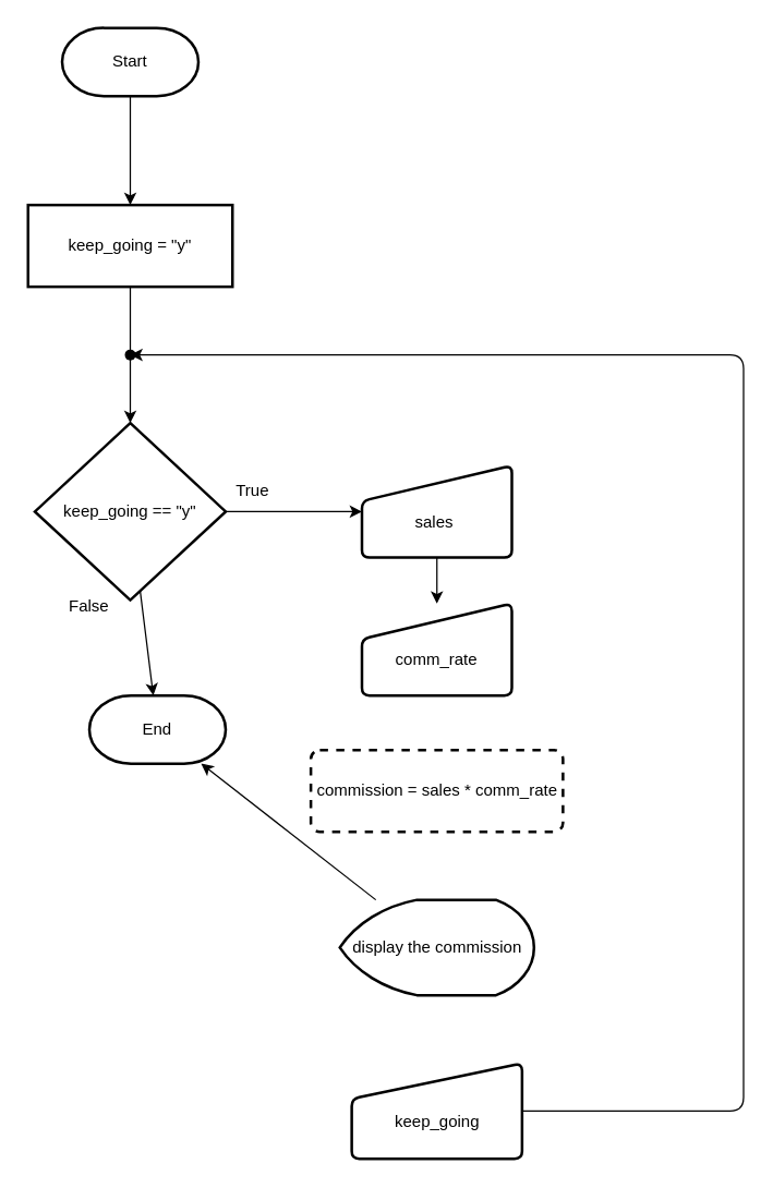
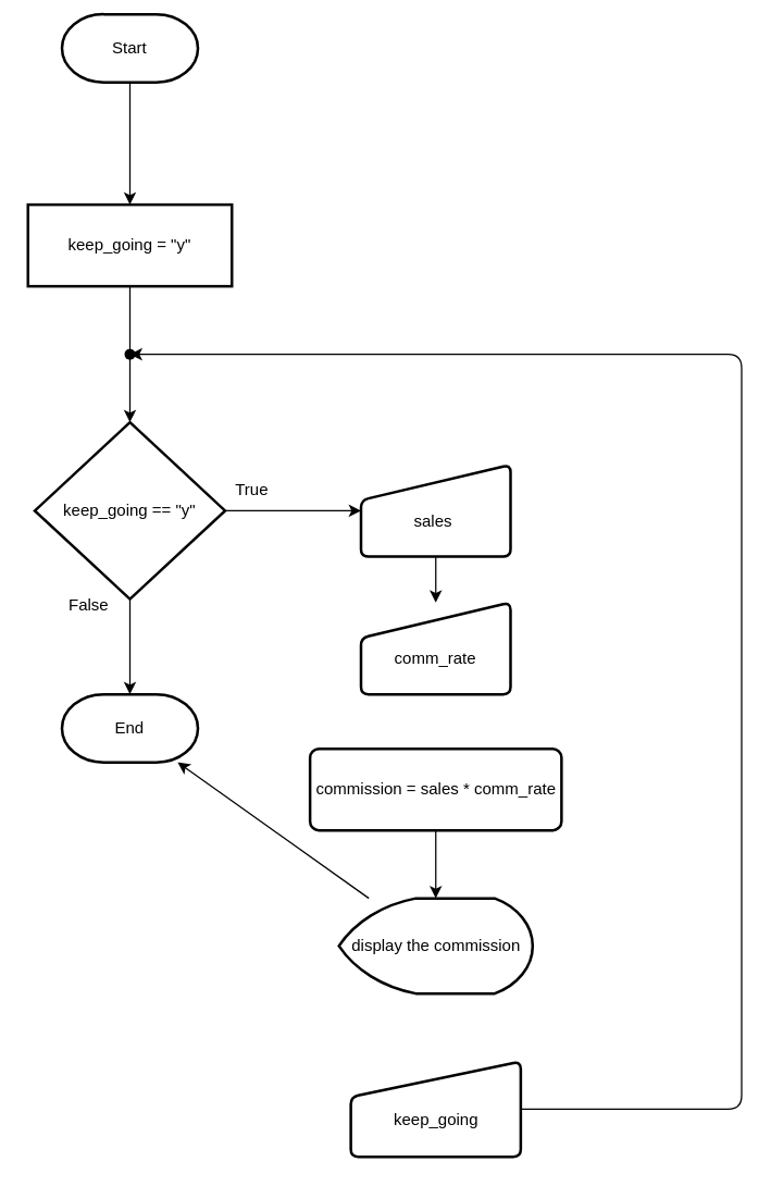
- <mxCell id="3" value="Start" style="strokeWidth=2;html=1;shape=mxgraph.flowchart.terminator;whiteSpace=wrap;" vertex="1" parent="1"><mxGeometry x="45" y="20" width="100" height="50" as="geometry" /></mxCell>
+ <mxCell id="3" value="Start" style="strokeWidth=2;html=1;shape=mxgraph.flowchart.terminator;whiteSpace=wrap;" vertex="1" parent="1"><mxGeometry x="45" y="10" width="100" height="50" as="geometry" /></mxCell>
- <mxCell id="9" value="End" style="strokeWidth=2;html=1;shape=mxgraph.flowchart.terminator;whiteSpace=wrap;" vertex="1" parent="1"><mxGeometry x="65" y="510" width="100" height="50" as="geometry" /></mxCell>
+ <mxCell id="9" value="End" style="strokeWidth=2;html=1;shape=mxgraph.flowchart.terminator;whiteSpace=wrap;" vertex="1" parent="1"><mxGeometry x="45" y="510" width="100" height="50" as="geometry" /></mxCell>
- <mxCell id="16" value="commission = sales * comm_rate" style="whiteSpace=wrap;html=1;strokeWidth=2;rounded=1;arcSize=11;dashed=1;" vertex="1" parent="1"><mxGeometry x="227.5" y="550" width="185" height="60" as="geometry" /></mxCell>
+ <mxCell id="16" value="commission = sales * comm_rate" style="whiteSpace=wrap;html=1;strokeWidth=2;rounded=1;arcSize=11;" vertex="1" parent="1"><mxGeometry x="227.5" y="550" width="185" height="60" as="geometry" /></mxCell>
+ <mxCell id="15" value="" style="edgeStyle=none;html=1;" edge="1" parent="1" source="16" target="18"><mxGeometry relative="1" as="geometry" /></mxCell>
